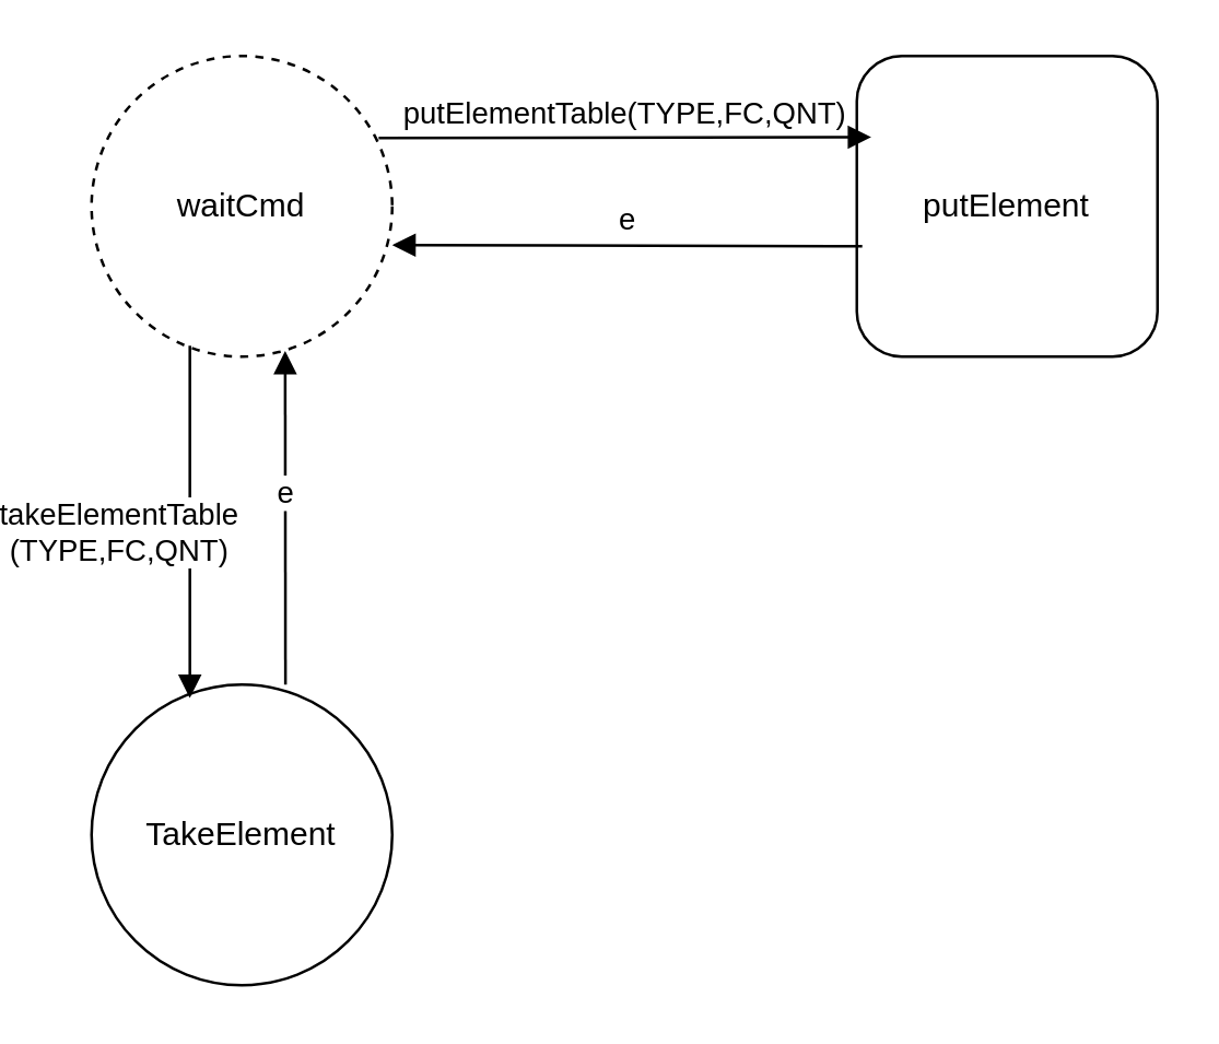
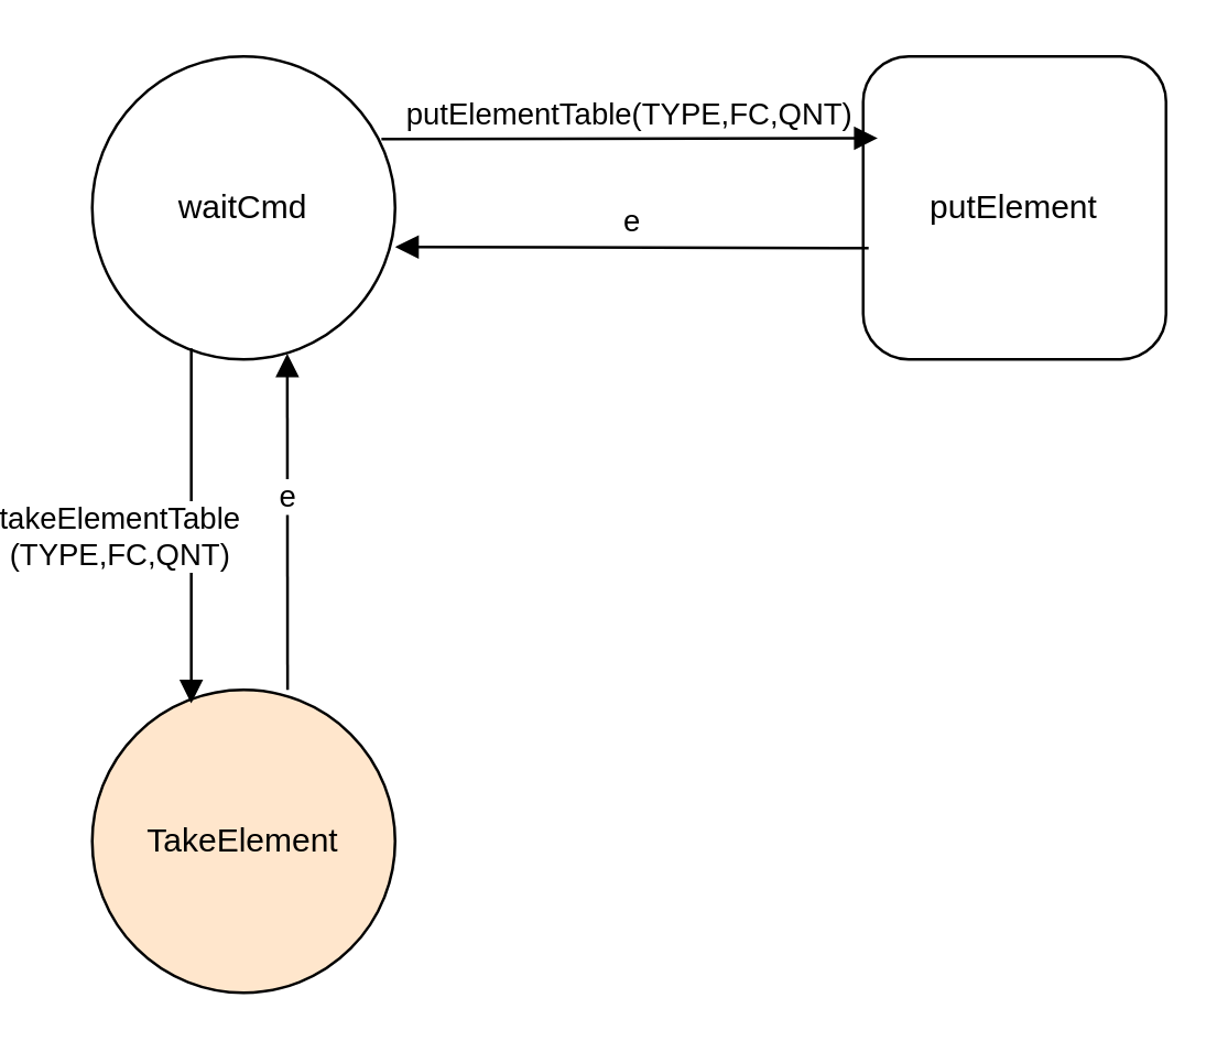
- <mxCell id="2" value="waitCmd" style="ellipse;whiteSpace=wrap;html=1;dashed=1;" vertex="1" parent="1"><mxGeometry x="20" y="20" width="110" height="110" as="geometry" /></mxCell>
+ <mxCell id="2" value="waitCmd" style="ellipse;whiteSpace=wrap;html=1;" vertex="1" parent="1"><mxGeometry x="20" y="20" width="110" height="110" as="geometry" /></mxCell>
- <mxCell id="3" value="TakeElement" style="ellipse;whiteSpace=wrap;html=1;" vertex="1" parent="1"><mxGeometry x="20" y="250" width="110" height="110" as="geometry" /></mxCell>
+ <mxCell id="3" value="TakeElement" style="ellipse;whiteSpace=wrap;html=1;fillColor=#ffe6cc;" vertex="1" parent="1"><mxGeometry x="20" y="250" width="110" height="110" as="geometry" /></mxCell>
